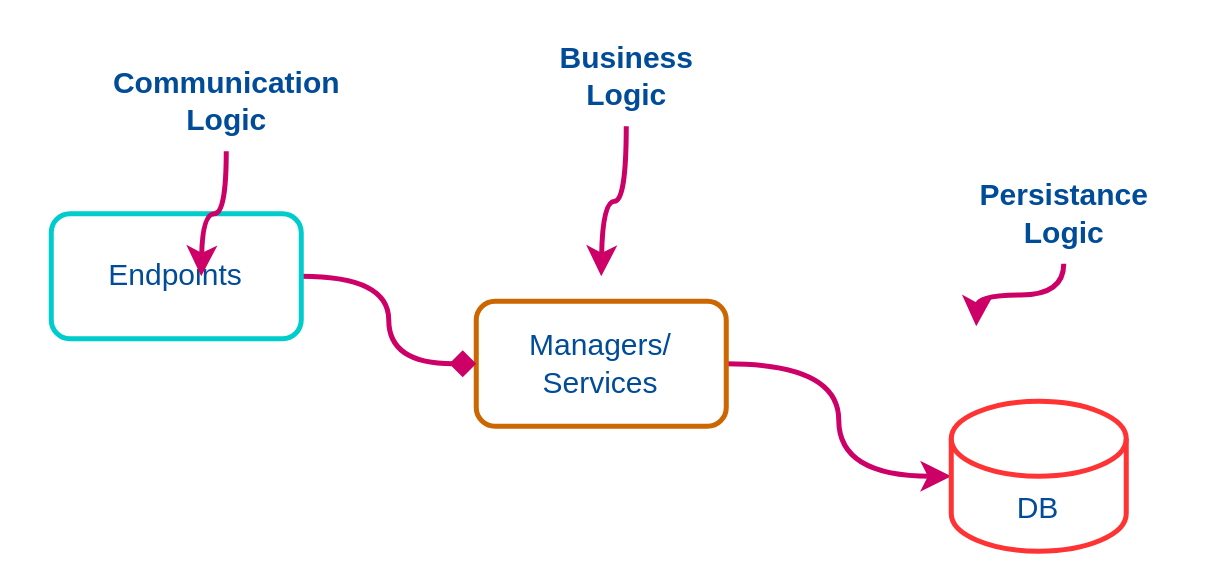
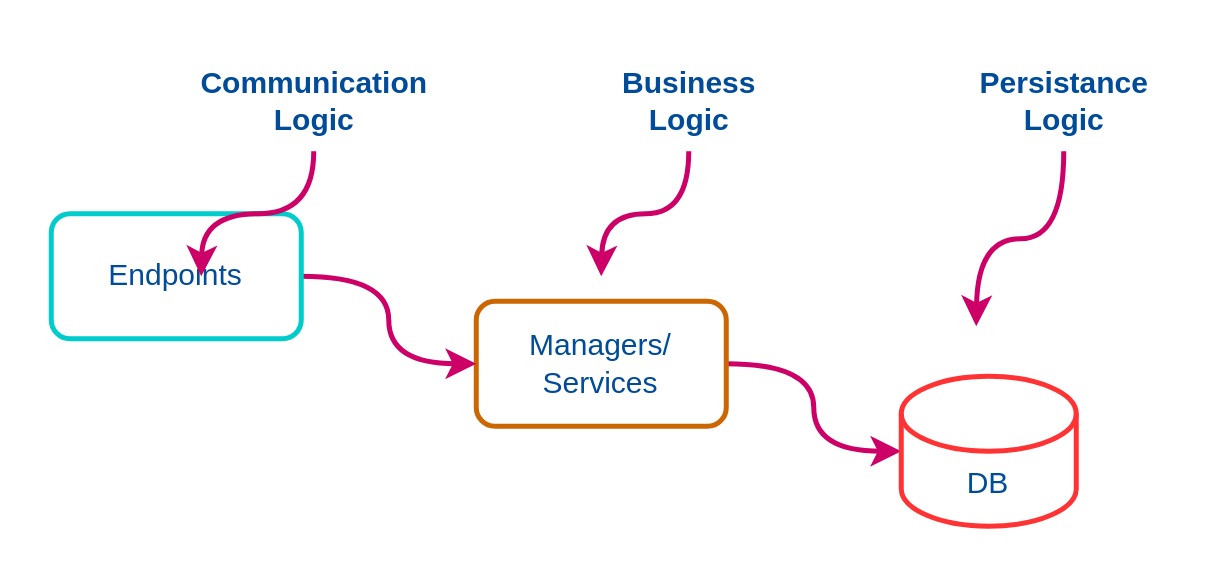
- <mxCell id="10" value="&lt;font color=&quot;#004c99&quot;&gt;&lt;b&gt;Business&lt;br&gt;Logic&lt;/b&gt;&lt;/font&gt;" style="text;html=1;align=center;verticalAlign=middle;resizable=0;points=[];autosize=1;strokeColor=none;fillColor=none;" parent="1" vertex="1"><mxGeometry x="210" y="10" width="80" height="40" as="geometry" /></mxCell>
+ <mxCell id="10" value="&lt;font color=&quot;#004c99&quot;&gt;&lt;b&gt;Business&lt;br&gt;Logic&lt;/b&gt;&lt;/font&gt;" style="text;html=1;align=center;verticalAlign=middle;resizable=0;points=[];autosize=1;strokeColor=none;fillColor=none;" parent="1" vertex="1"><mxGeometry x="235" y="20" width="80" height="40" as="geometry" /></mxCell>
- <mxCell id="8" value="&lt;font color=&quot;#004c99&quot;&gt;&lt;b&gt;Communication&lt;br&gt;Logic&lt;/b&gt;&lt;/font&gt;" style="text;html=1;align=center;verticalAlign=middle;resizable=0;points=[];autosize=1;strokeColor=none;fillColor=none;" parent="1" vertex="1"><mxGeometry x="35" y="20" width="110" height="40" as="geometry" /></mxCell>
+ <mxCell id="8" value="&lt;font color=&quot;#004c99&quot;&gt;&lt;b&gt;Communication&lt;br&gt;Logic&lt;/b&gt;&lt;/font&gt;" style="text;html=1;align=center;verticalAlign=middle;resizable=0;points=[];autosize=1;strokeColor=none;fillColor=none;" parent="1" vertex="1"><mxGeometry x="70" y="20" width="110" height="40" as="geometry" /></mxCell>
- <mxCell id="12" value="&lt;font color=&quot;#004c99&quot;&gt;&lt;b&gt;Persistance&lt;br&gt;Logic&lt;/b&gt;&lt;/font&gt;" style="text;html=1;align=center;verticalAlign=middle;resizable=0;points=[];autosize=1;strokeColor=none;fillColor=none;" parent="1" vertex="1"><mxGeometry x="380" y="65" width="90" height="40" as="geometry" /></mxCell>
+ <mxCell id="12" value="&lt;font color=&quot;#004c99&quot;&gt;&lt;b&gt;Persistance&lt;br&gt;Logic&lt;/b&gt;&lt;/font&gt;" style="text;html=1;align=center;verticalAlign=middle;resizable=0;points=[];autosize=1;strokeColor=none;fillColor=none;" parent="1" vertex="1"><mxGeometry x="380" y="20" width="90" height="40" as="geometry" /></mxCell>
- <mxCell id="5" style="edgeStyle=orthogonalEdgeStyle;rounded=0;orthogonalLoop=1;jettySize=auto;html=1;entryX=0;entryY=0.5;entryDx=0;entryDy=0;strokeWidth=2;elbow=vertical;curved=1;strokeColor=#CC0066;endArrow=diamond;" parent="1" source="6" target="3" edge="1"><mxGeometry relative="1" as="geometry" /></mxCell>
+ <mxCell id="5" style="edgeStyle=orthogonalEdgeStyle;rounded=0;orthogonalLoop=1;jettySize=auto;html=1;entryX=0;entryY=0.5;entryDx=0;entryDy=0;strokeWidth=2;elbow=vertical;curved=1;strokeColor=#CC0066;" parent="1" source="6" target="3" edge="1"><mxGeometry relative="1" as="geometry" /></mxCell>
- <mxCell id="4" value="&lt;font color=&quot;#004c99&quot;&gt;DB&lt;/font&gt;" style="shape=cylinder3;whiteSpace=wrap;html=1;boundedLbl=1;backgroundOutline=1;size=15;strokeWidth=2;strokeColor=#FF3333;" parent="1" vertex="1"><mxGeometry x="380" y="160" width="70" height="60" as="geometry" /></mxCell>
+ <mxCell id="4" value="&lt;font color=&quot;#004c99&quot;&gt;DB&lt;/font&gt;" style="shape=cylinder3;whiteSpace=wrap;html=1;boundedLbl=1;backgroundOutline=1;size=15;strokeWidth=2;strokeColor=#FF3333;" parent="1" vertex="1"><mxGeometry x="360" y="150" width="70" height="60" as="geometry" /></mxCell>
